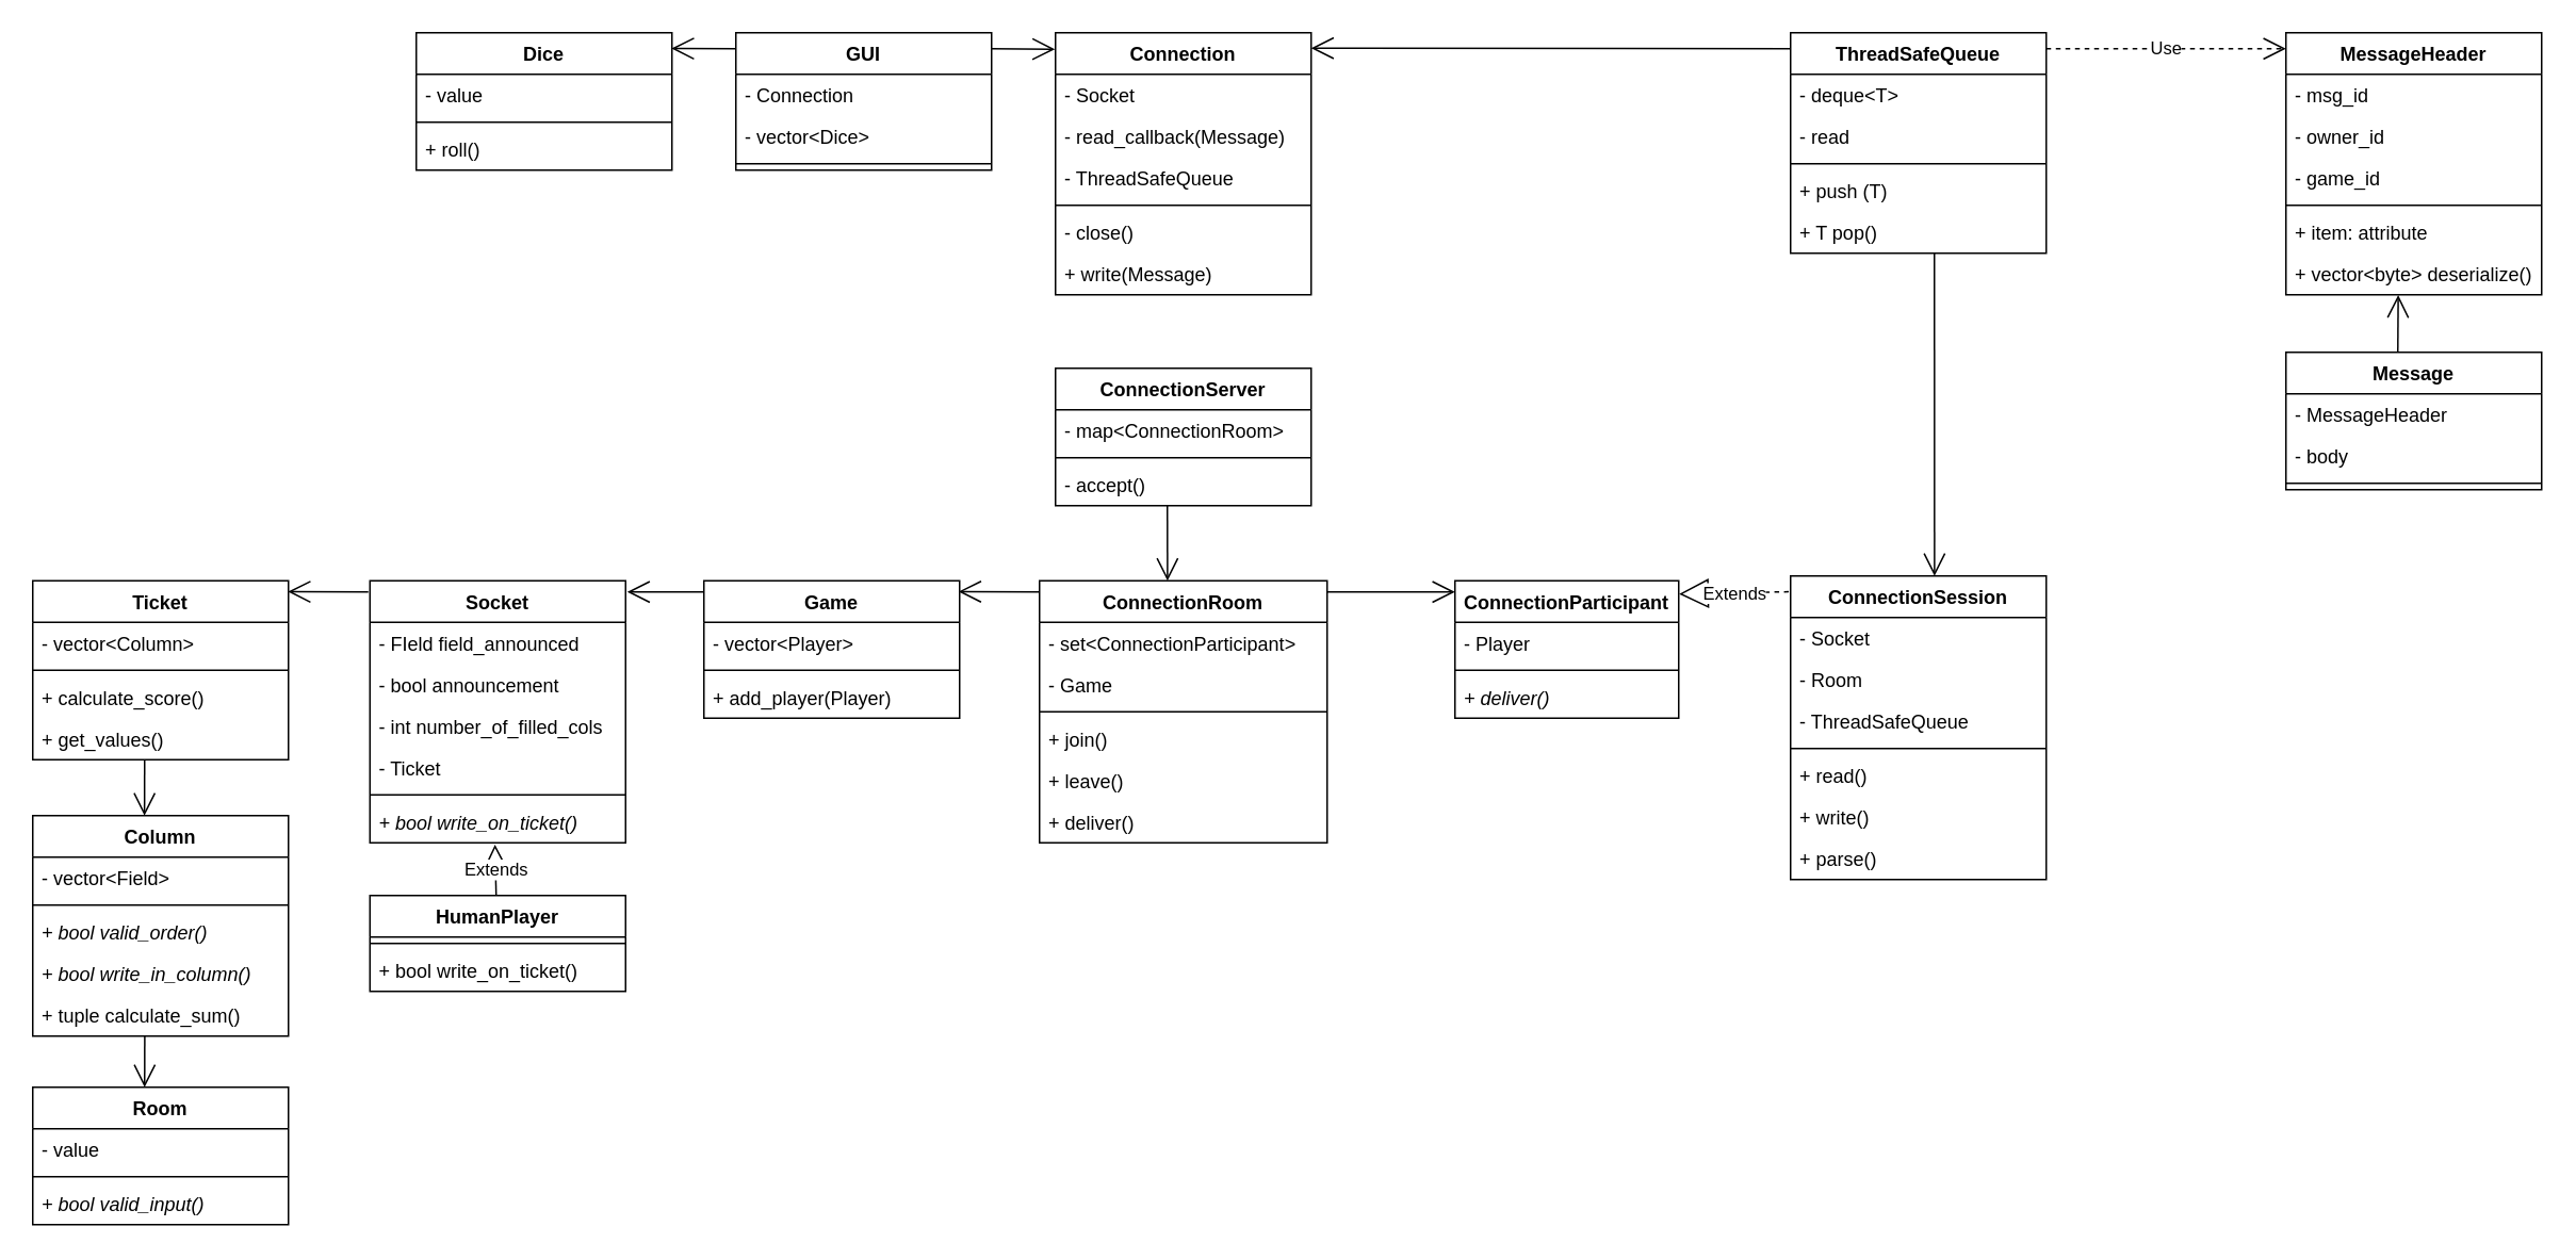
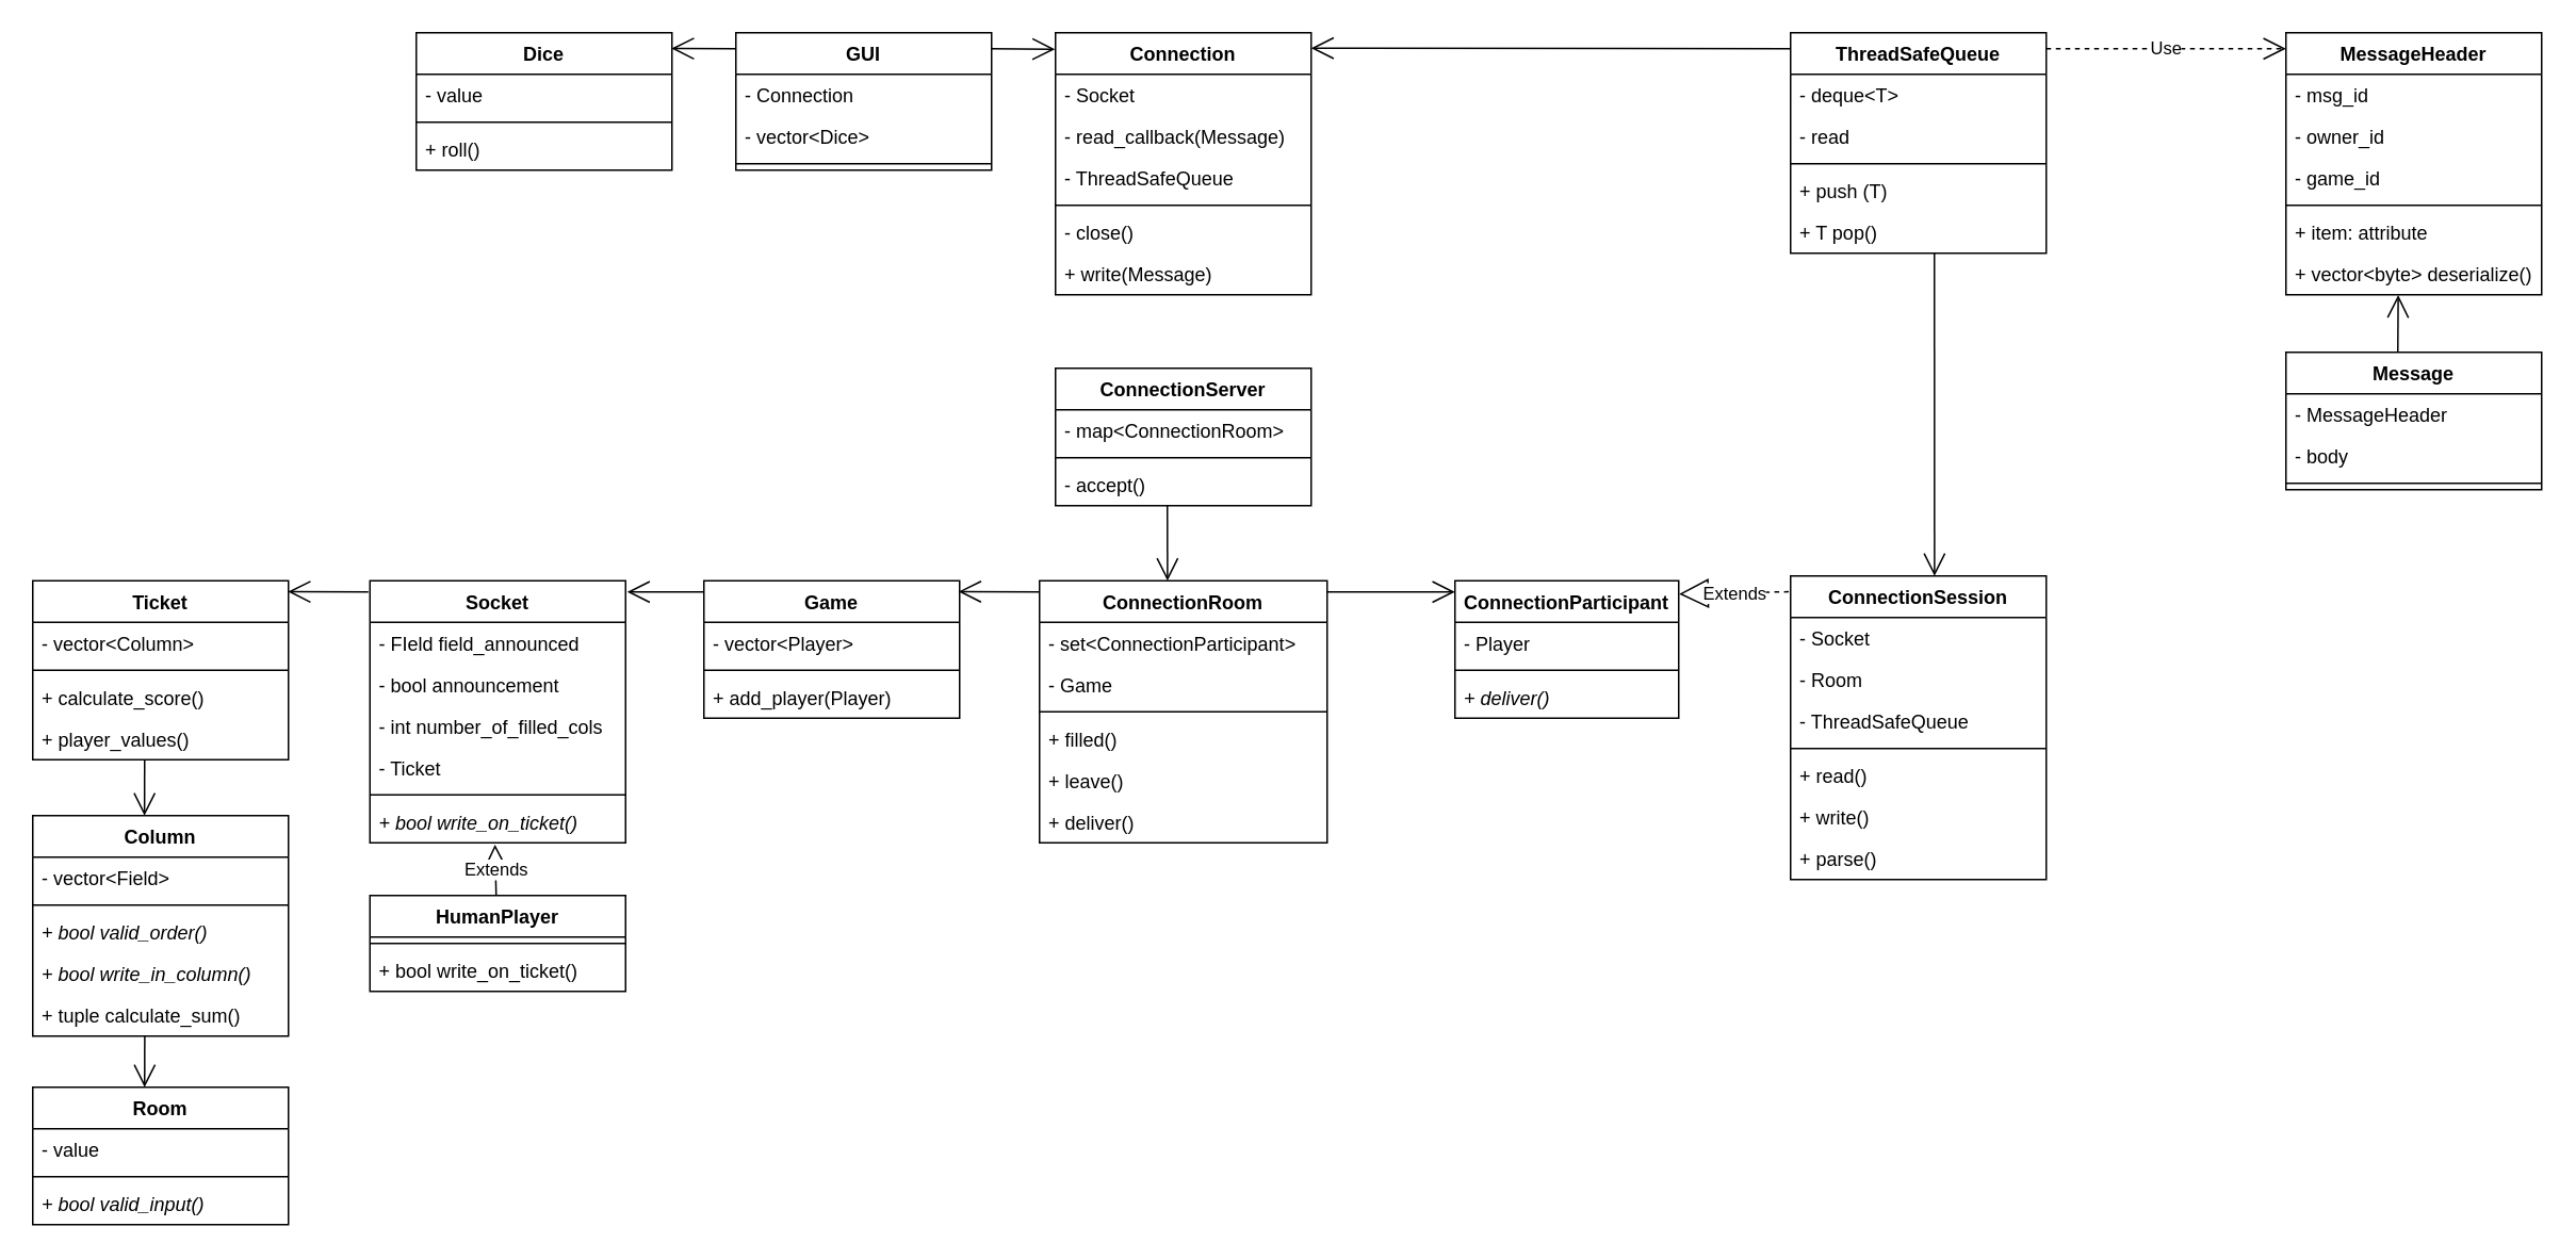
- <mxCell id="20" value="+ get_values()" style="text;strokeColor=none;fillColor=none;align=left;verticalAlign=top;spacingLeft=4;spacingRight=4;overflow=hidden;rotatable=0;points=[[0,0.5],[1,0.5]];portConstraint=eastwest;" parent="16" vertex="1"><mxGeometry y="86" width="160" height="26" as="geometry" /></mxCell>
+ <mxCell id="20" value="+ player_values()" style="text;strokeColor=none;fillColor=none;align=left;verticalAlign=top;spacingLeft=4;spacingRight=4;overflow=hidden;rotatable=0;points=[[0,0.5],[1,0.5]];portConstraint=eastwest;" parent="16" vertex="1"><mxGeometry y="86" width="160" height="26" as="geometry" /></mxCell>
- <mxCell id="61" value="+ join()" style="text;strokeColor=none;fillColor=none;align=left;verticalAlign=top;spacingLeft=4;spacingRight=4;overflow=hidden;rotatable=0;points=[[0,0.5],[1,0.5]];portConstraint=eastwest;" vertex="1" parent="56"><mxGeometry y="86" width="180" height="26" as="geometry" /></mxCell>
+ <mxCell id="61" value="+ filled()" style="text;strokeColor=none;fillColor=none;align=left;verticalAlign=top;spacingLeft=4;spacingRight=4;overflow=hidden;rotatable=0;points=[[0,0.5],[1,0.5]];portConstraint=eastwest;" vertex="1" parent="56"><mxGeometry y="86" width="180" height="26" as="geometry" /></mxCell>
